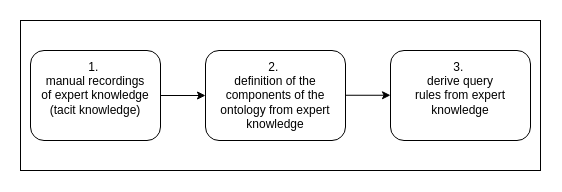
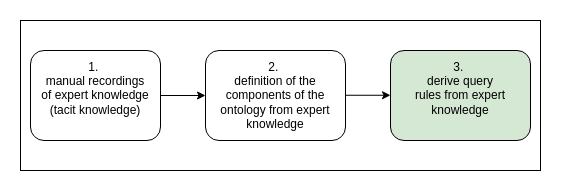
- <mxCell id="5" value="&lt;p style=&quot;border-color: var(--border-color); margin-top: 0pt; margin-bottom: 0pt; margin-left: 0in; direction: ltr; unicode-bidi: embed; word-break: normal;&quot;&gt;&lt;font style=&quot;font-size: 12px;&quot;&gt;3.&amp;nbsp;&lt;/font&gt;&lt;/p&gt;&lt;p style=&quot;border-color: var(--border-color); margin-top: 0pt; margin-bottom: 0pt; margin-left: 0in; direction: ltr; unicode-bidi: embed; word-break: normal;&quot;&gt;&lt;font style=&quot;font-size: 12px;&quot;&gt;derive&amp;nbsp;&lt;/font&gt;&lt;span style=&quot;background-color: initial;&quot;&gt;query rules&amp;nbsp;&lt;/span&gt;&lt;font style=&quot;background-color: initial; border-color: var(--border-color);&quot;&gt;from&lt;/font&gt;&lt;span style=&quot;background-color: initial;&quot;&gt;&amp;nbsp;expert&lt;/span&gt;&lt;/p&gt;&lt;p style=&quot;border-color: var(--border-color); margin-top: 0pt; margin-bottom: 0pt; margin-left: 0in; direction: ltr; unicode-bidi: embed; word-break: normal;&quot;&gt;&lt;font style=&quot;font-size: 12px;&quot;&gt;knowledge&lt;/font&gt;&lt;/p&gt;&lt;p style=&quot;border-color: var(--border-color); margin-top: 0pt; margin-bottom: 0pt; margin-left: 0in; direction: ltr; unicode-bidi: embed; word-break: normal;&quot;&gt;&lt;font style=&quot;font-size: 12px;&quot;&gt;&lt;br&gt;&lt;/font&gt;&lt;/p&gt;" style="rounded=1;whiteSpace=wrap;html=1;align=center;" vertex="1" parent="1"><mxGeometry x="390" y="50" width="140" height="90" as="geometry" /></mxCell>
+ <mxCell id="5" value="&lt;p style=&quot;border-color: var(--border-color); margin-top: 0pt; margin-bottom: 0pt; margin-left: 0in; direction: ltr; unicode-bidi: embed; word-break: normal;&quot;&gt;&lt;font style=&quot;font-size: 12px;&quot;&gt;3.&amp;nbsp;&lt;/font&gt;&lt;/p&gt;&lt;p style=&quot;border-color: var(--border-color); margin-top: 0pt; margin-bottom: 0pt; margin-left: 0in; direction: ltr; unicode-bidi: embed; word-break: normal;&quot;&gt;&lt;font style=&quot;font-size: 12px;&quot;&gt;derive&amp;nbsp;&lt;/font&gt;&lt;span style=&quot;background-color: initial;&quot;&gt;query rules&amp;nbsp;&lt;/span&gt;&lt;font style=&quot;background-color: initial; border-color: var(--border-color);&quot;&gt;from&lt;/font&gt;&lt;span style=&quot;background-color: initial;&quot;&gt;&amp;nbsp;expert&lt;/span&gt;&lt;/p&gt;&lt;p style=&quot;border-color: var(--border-color); margin-top: 0pt; margin-bottom: 0pt; margin-left: 0in; direction: ltr; unicode-bidi: embed; word-break: normal;&quot;&gt;&lt;font style=&quot;font-size: 12px;&quot;&gt;knowledge&lt;/font&gt;&lt;/p&gt;&lt;p style=&quot;border-color: var(--border-color); margin-top: 0pt; margin-bottom: 0pt; margin-left: 0in; direction: ltr; unicode-bidi: embed; word-break: normal;&quot;&gt;&lt;font style=&quot;font-size: 12px;&quot;&gt;&lt;br&gt;&lt;/font&gt;&lt;/p&gt;" style="rounded=1;whiteSpace=wrap;html=1;align=center;fillColor=#d5e8d4;" vertex="1" parent="1"><mxGeometry x="390" y="50" width="140" height="90" as="geometry" /></mxCell>
